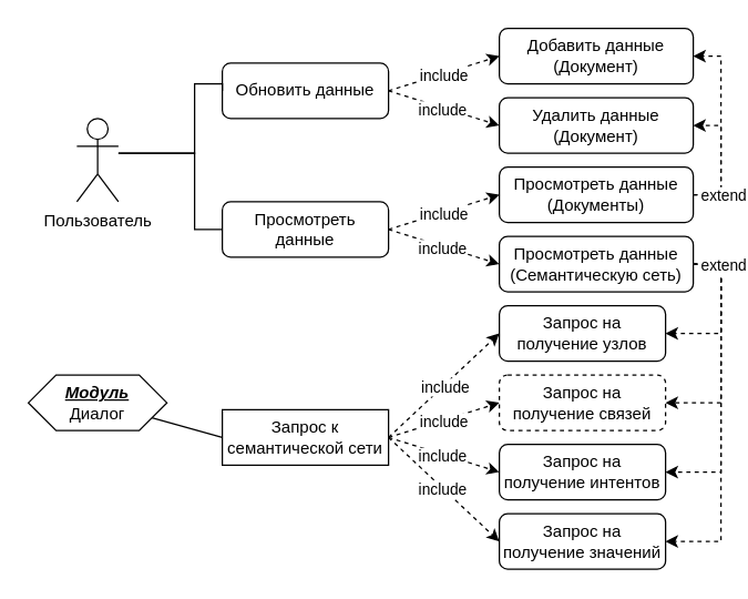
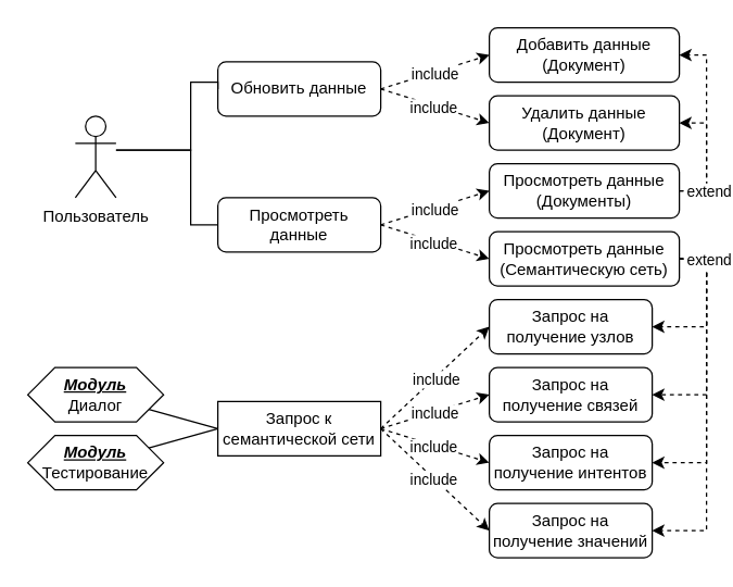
- <mxCell id="13" value="Запрос на получение связей" style="rounded=1;whiteSpace=wrap;html=1;dashed=1;" parent="1" vertex="1"><mxGeometry x="360" y="270" width="120" height="40" as="geometry" /></mxCell>
+ <mxCell id="13" value="Запрос на получение связей" style="rounded=1;whiteSpace=wrap;html=1;" parent="1" vertex="1"><mxGeometry x="360" y="270" width="120" height="40" as="geometry" /></mxCell>
+ <mxCell id="38" value="" style="rounded=0;orthogonalLoop=1;jettySize=auto;html=1;endArrow=none;endFill=0;entryX=0;entryY=0.5;entryDx=0;entryDy=0;" parent="1" source="43" target="11" edge="1"><mxGeometry relative="1" as="geometry"><mxPoint x="99.215" y="348.769" as="sourcePoint" /><mxPoint x="180" y="335" as="targetPoint" /></mxGeometry></mxCell>
+ <mxCell id="43" value="&lt;u&gt;&lt;b&gt;&lt;i&gt;Модуль&lt;br style=&quot;border-color: var(--border-color);&quot;&gt;&lt;/i&gt;&lt;/b&gt;&lt;/u&gt;Тестирование" style="shape=hexagon;perimeter=hexagonPerimeter2;whiteSpace=wrap;html=1;fixedSize=1;" vertex="1" parent="1"><mxGeometry x="20" y="320" width="100" height="40" as="geometry" /></mxCell>
